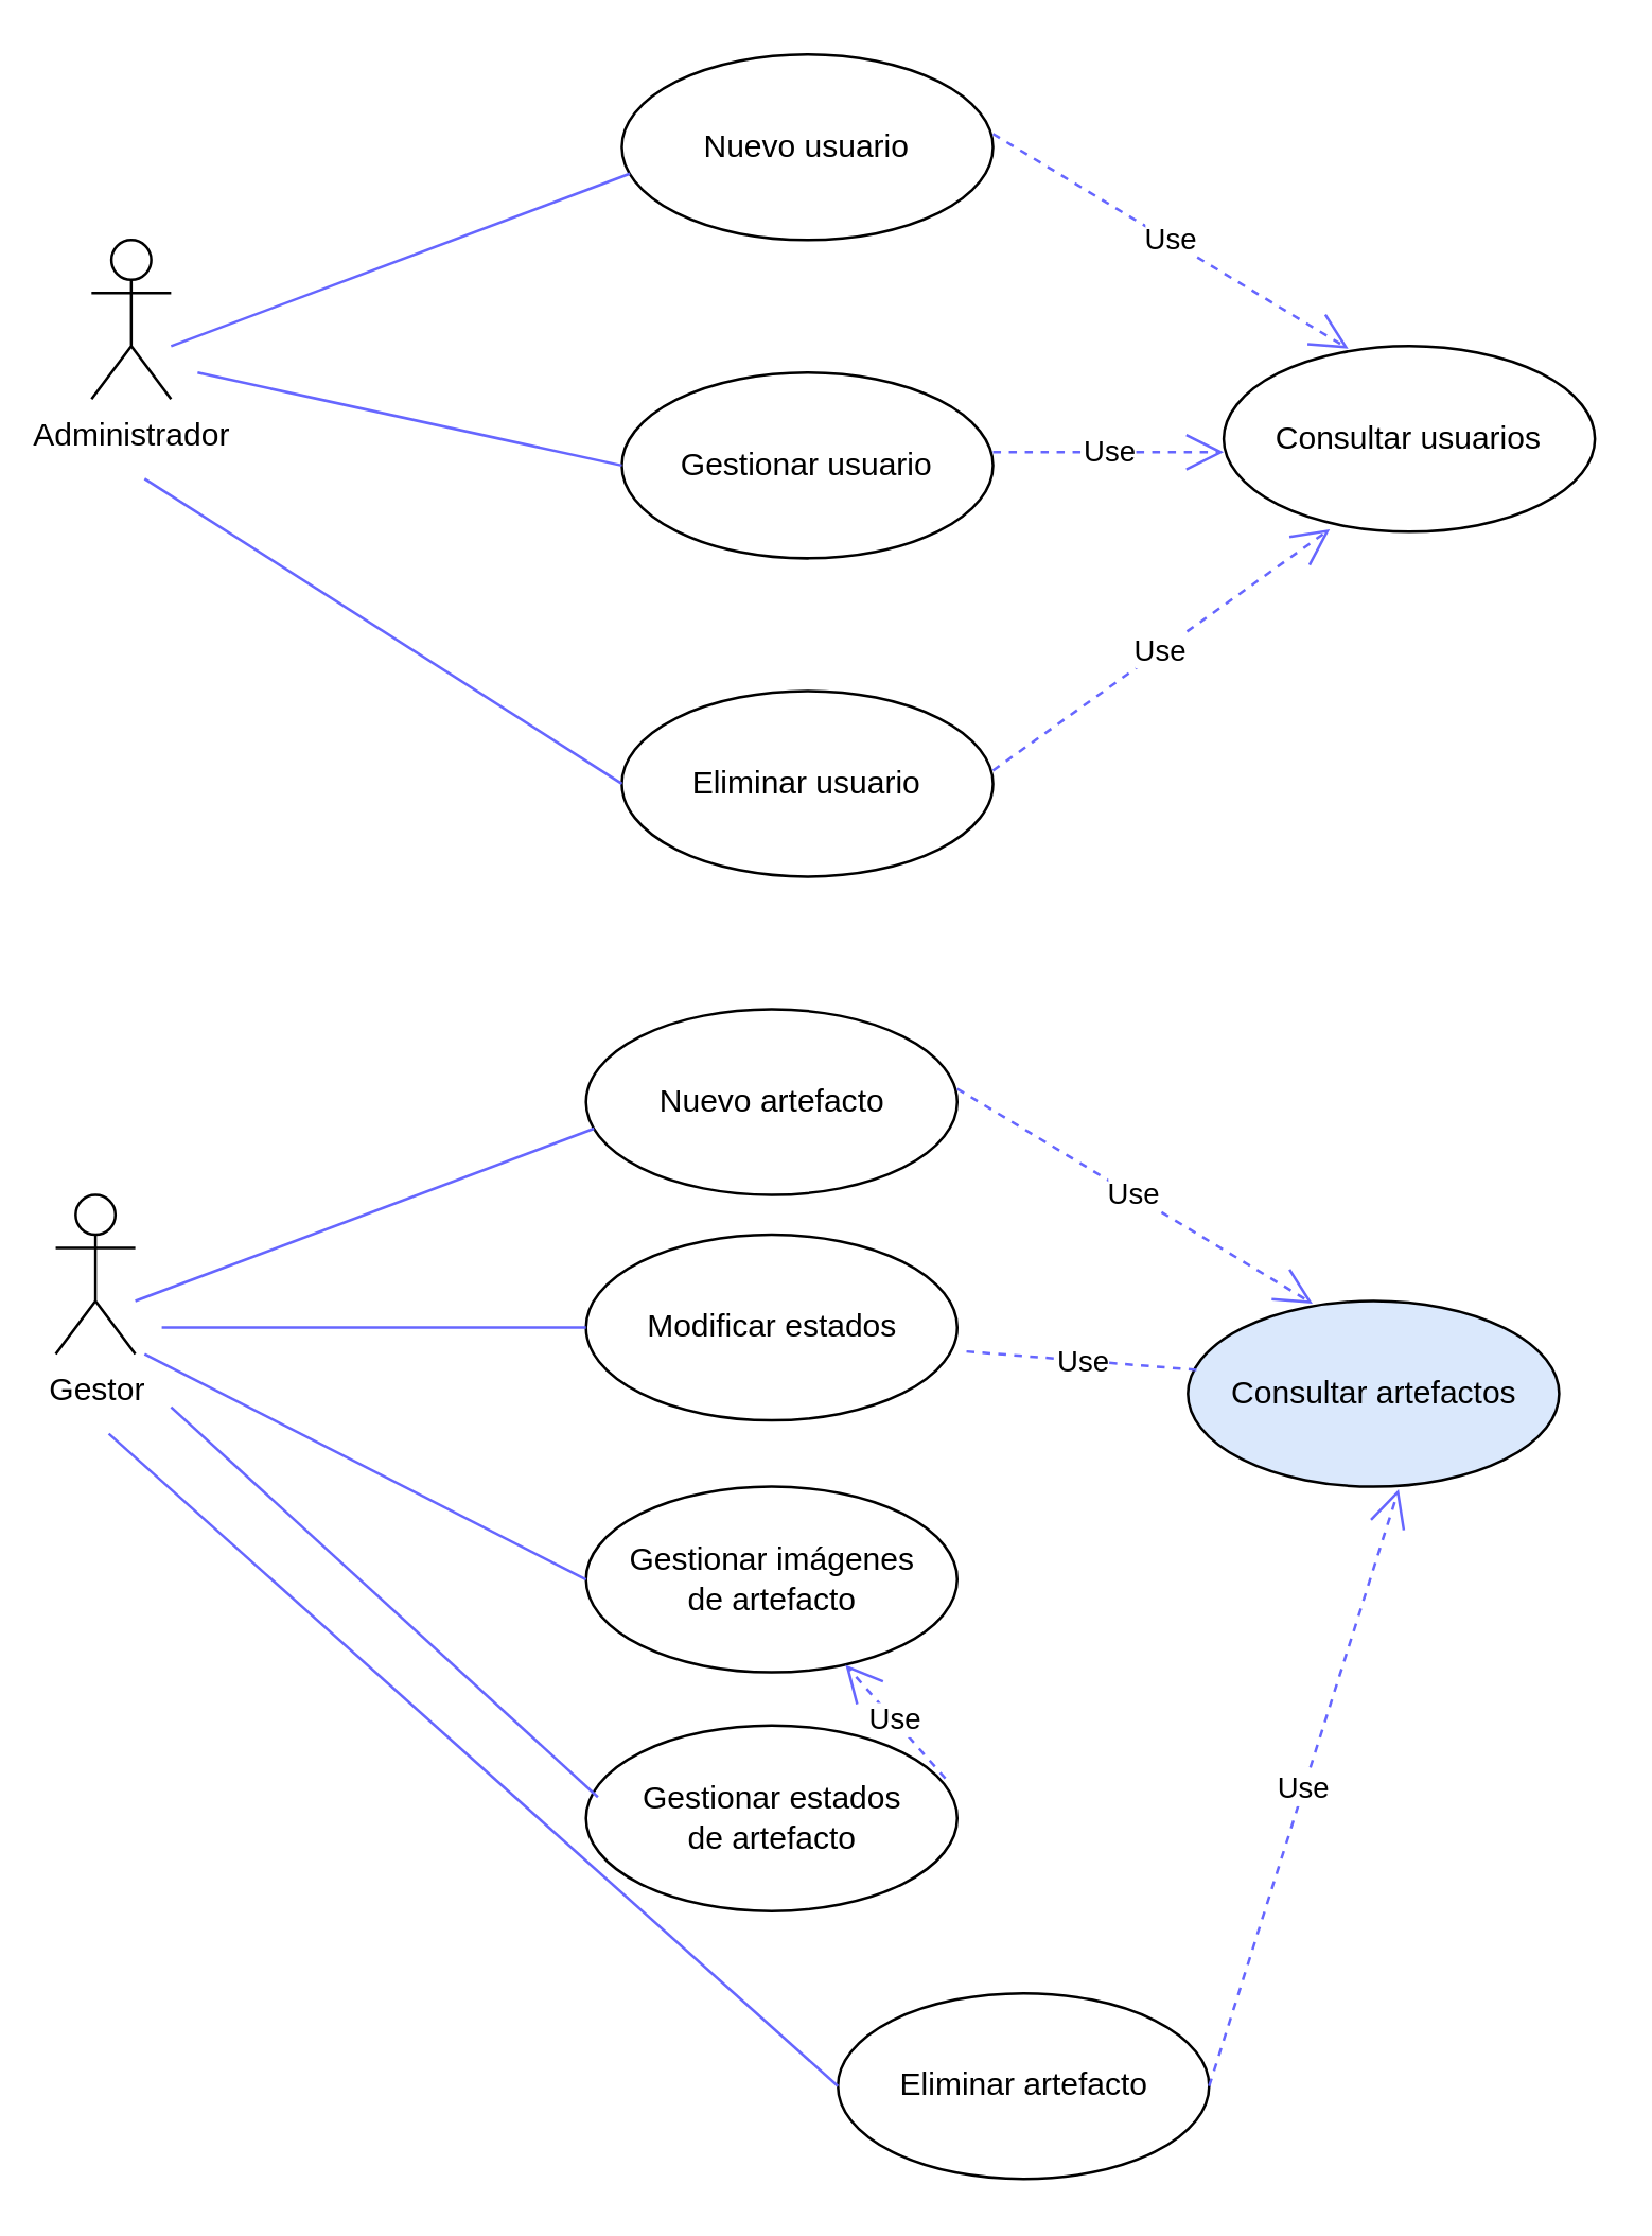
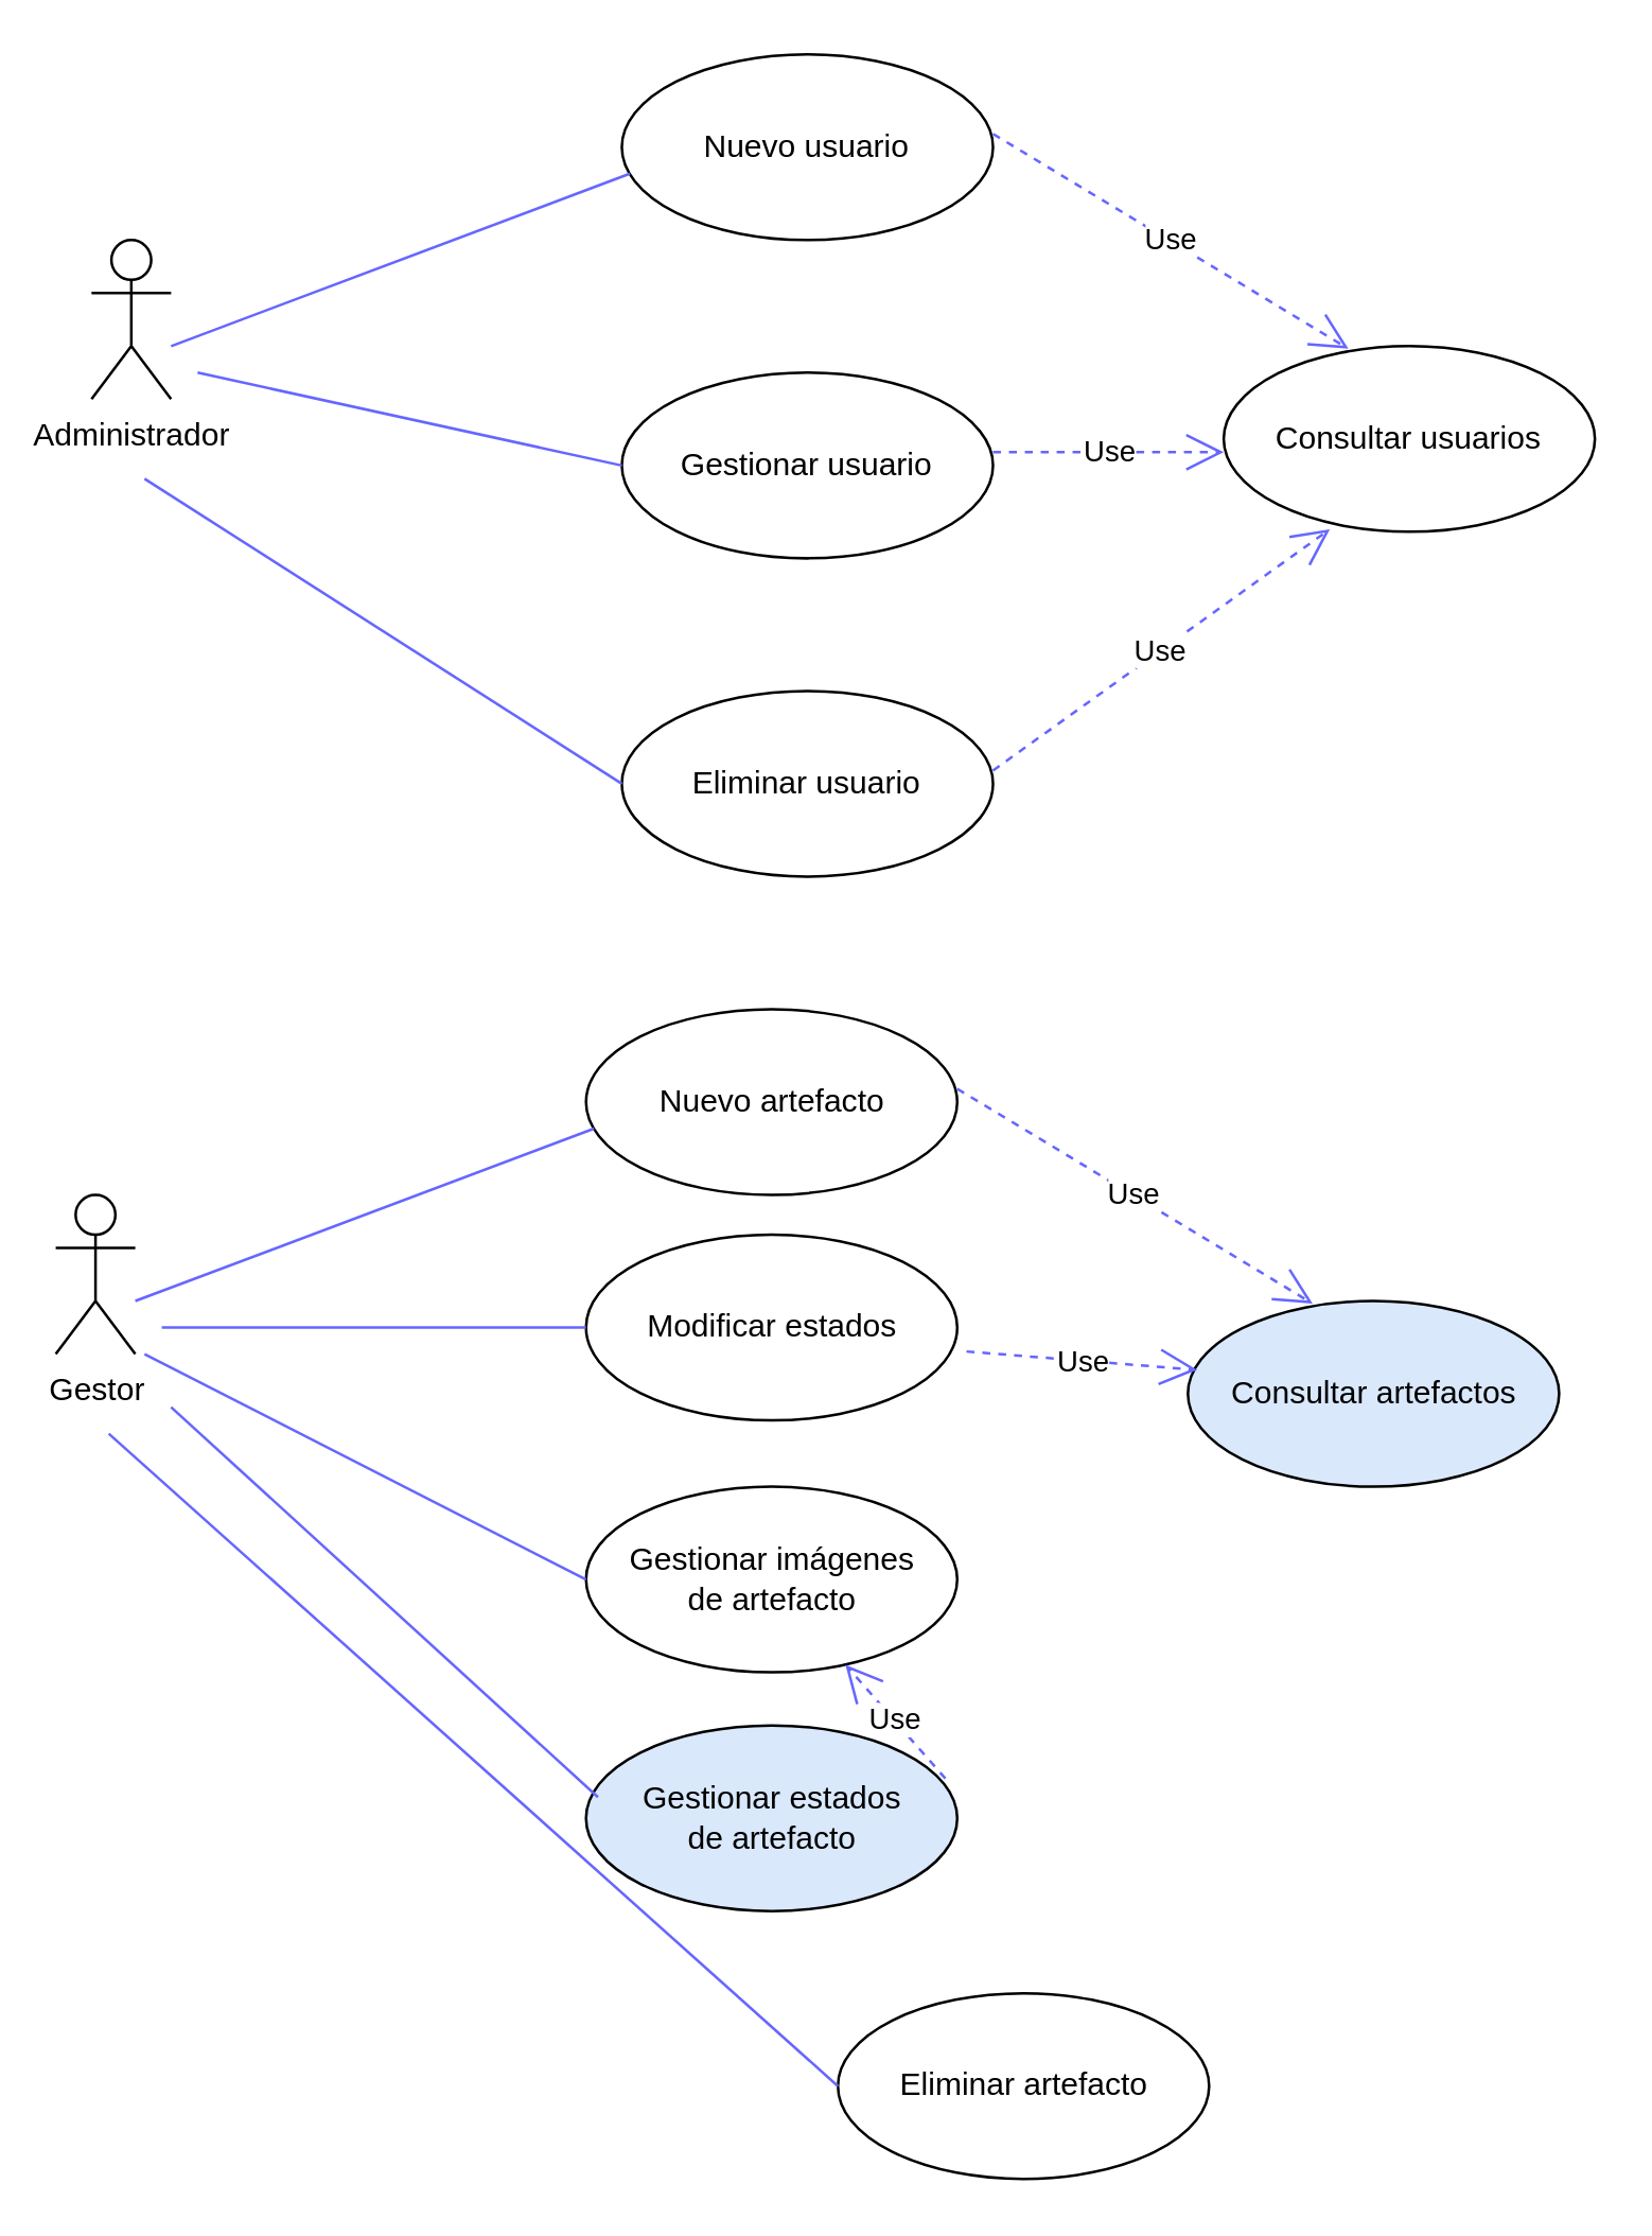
- <mxCell id="22" value="Use" style="endArrow=none;endSize=12;dashed=1;html=1;strokeColor=#6666FF;exitX=1.025;exitY=0.629;exitDx=0;exitDy=0;exitPerimeter=0;entryX=0.025;entryY=0.371;entryDx=0;entryDy=0;entryPerimeter=0;" edge="1" parent="1" source="15" target="17"><mxGeometry width="160" relative="1" as="geometry"><mxPoint x="360.5" y="530" as="sourcePoint" /><mxPoint x="447.5" y="530" as="targetPoint" /></mxGeometry></mxCell>
+ <mxCell id="22" value="Use" style="endArrow=open;endSize=12;dashed=1;html=1;strokeColor=#6666FF;exitX=1.025;exitY=0.629;exitDx=0;exitDy=0;exitPerimeter=0;entryX=0.025;entryY=0.371;entryDx=0;entryDy=0;entryPerimeter=0;" edge="1" parent="1" source="15" target="17"><mxGeometry width="160" relative="1" as="geometry"><mxPoint x="360.5" y="530" as="sourcePoint" /><mxPoint x="447.5" y="530" as="targetPoint" /></mxGeometry></mxCell>
- <mxCell id="26" value="&lt;div&gt;Gestionar estados&lt;/div&gt;&lt;div&gt; de artefacto&lt;br&gt;&lt;/div&gt;" style="ellipse;whiteSpace=wrap;html=1;shadow=0;" vertex="1" parent="1"><mxGeometry x="220.5" y="650" width="140" height="70" as="geometry" /></mxCell>
+ <mxCell id="26" value="&lt;div&gt;Gestionar estados&lt;/div&gt;&lt;div&gt; de artefacto&lt;br&gt;&lt;/div&gt;" style="ellipse;whiteSpace=wrap;html=1;shadow=0;fillColor=#dae8fc;" vertex="1" parent="1"><mxGeometry x="220.5" y="650" width="140" height="70" as="geometry" /></mxCell>
- <mxCell id="23" value="Use" style="endArrow=open;endSize=12;dashed=1;html=1;strokeColor=#6666FF;entryX=0.568;entryY=1.014;entryDx=0;entryDy=0;entryPerimeter=0;exitX=1;exitY=0.5;exitDx=0;exitDy=0;" edge="1" parent="1" target="17" source="16"><mxGeometry width="160" relative="1" as="geometry"><mxPoint x="360.5" y="650" as="sourcePoint" /><mxPoint x="490.5" y="550" as="targetPoint" /></mxGeometry></mxCell>
